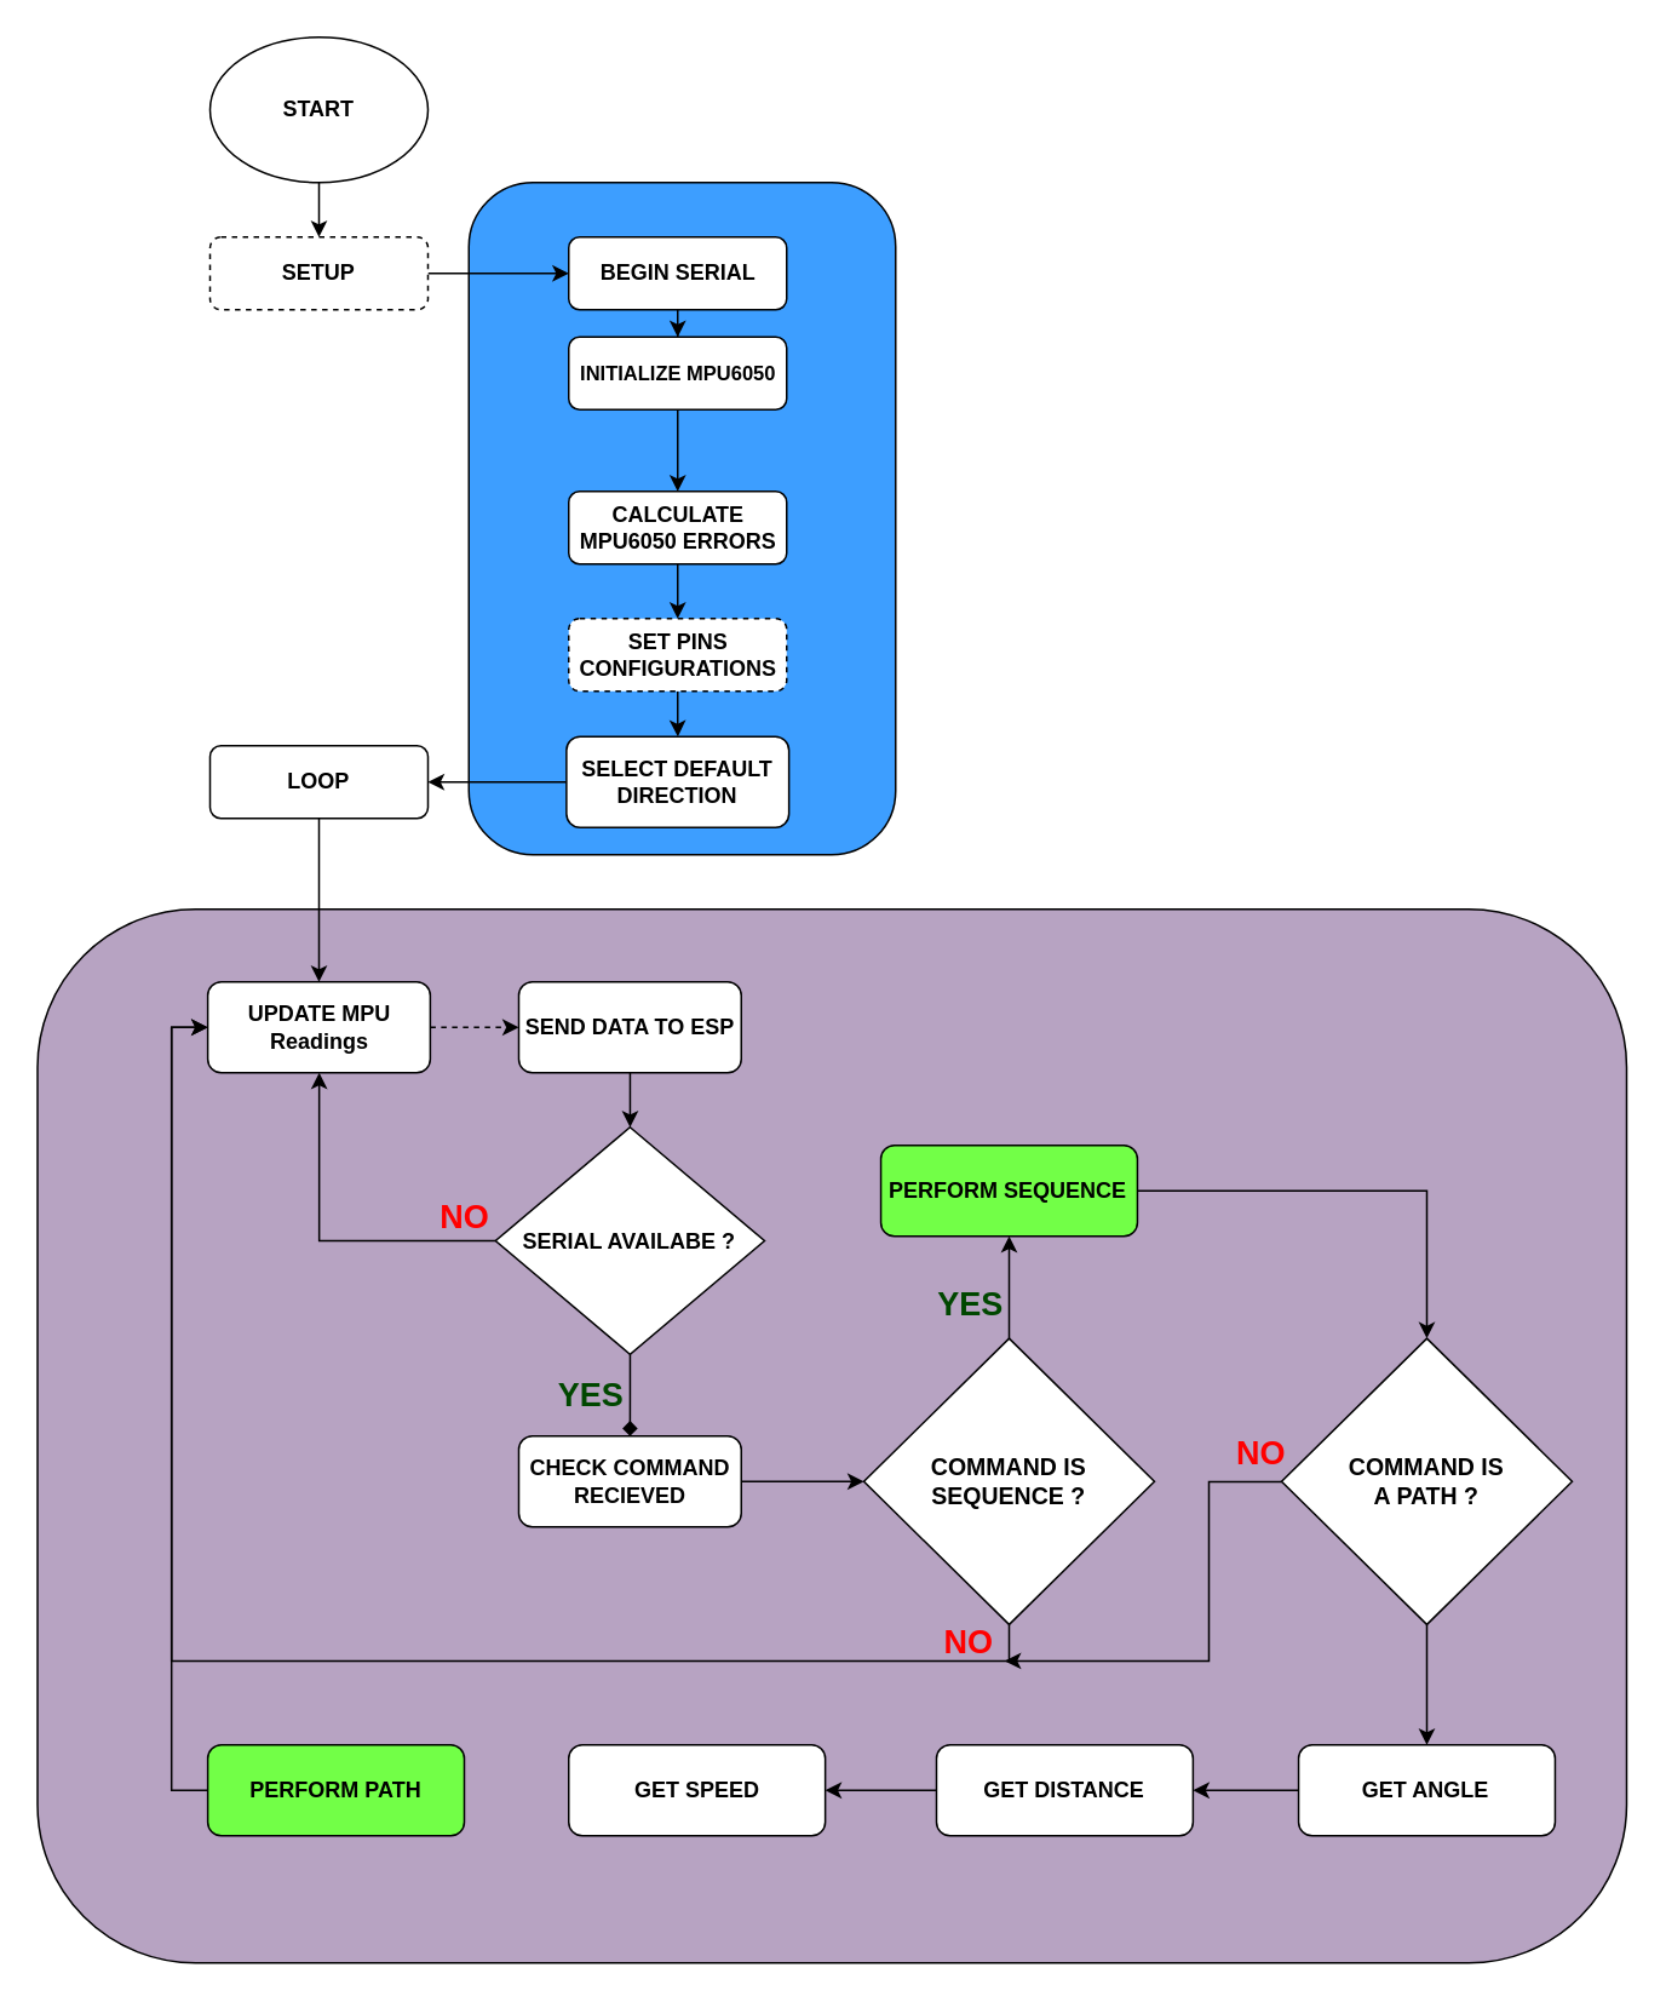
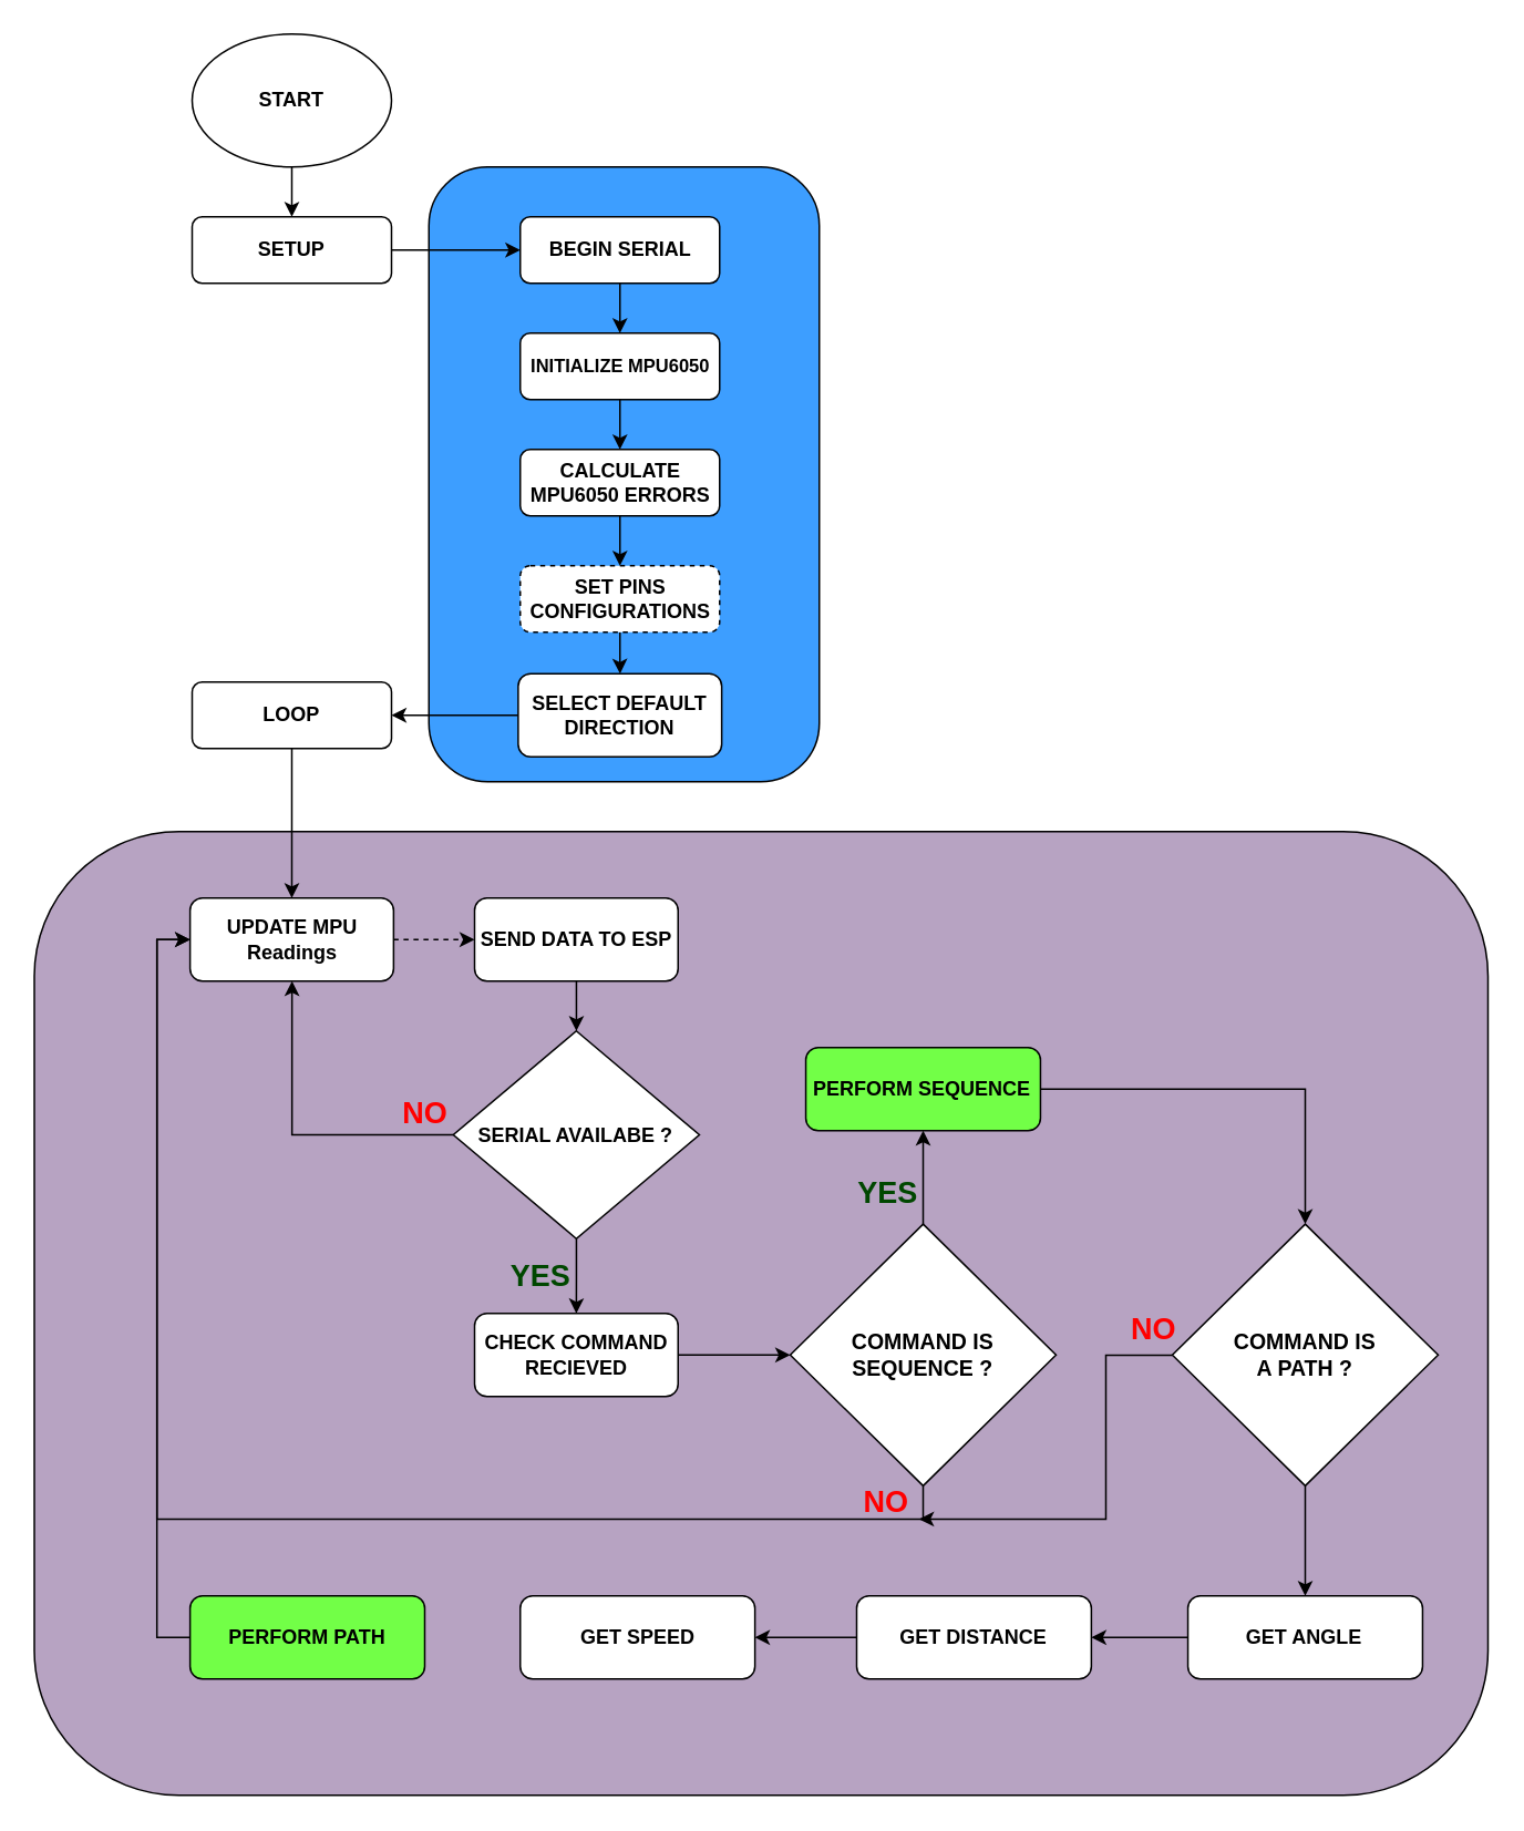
- <mxCell id="5" value="SETUP" style="rounded=1;whiteSpace=wrap;html=1;fontSize=12;glass=0;strokeWidth=1;shadow=0;fontFamily=Helvetica;fontStyle=1;dashed=1;" parent="1" vertex="1"><mxGeometry x="115" y="130" width="120" height="40" as="geometry" /></mxCell>
+ <mxCell id="5" value="SETUP" style="rounded=1;whiteSpace=wrap;html=1;fontSize=12;glass=0;strokeWidth=1;shadow=0;fontFamily=Helvetica;fontStyle=1" parent="1" vertex="1"><mxGeometry x="115" y="130" width="120" height="40" as="geometry" /></mxCell>
- <mxCell id="11" value="&lt;font style=&quot;font-size: 11px;&quot;&gt;INITIALIZE MPU6050&lt;/font&gt;" style="rounded=1;whiteSpace=wrap;html=1;fontSize=12;glass=0;strokeWidth=1;shadow=0;fontFamily=Helvetica;fontStyle=1" vertex="1" parent="1"><mxGeometry x="312.5" y="185" width="120" height="40" as="geometry" /></mxCell>
+ <mxCell id="11" value="&lt;font style=&quot;font-size: 11px;&quot;&gt;INITIALIZE MPU6050&lt;/font&gt;" style="rounded=1;whiteSpace=wrap;html=1;fontSize=12;glass=0;strokeWidth=1;shadow=0;fontFamily=Helvetica;fontStyle=1" vertex="1" parent="1"><mxGeometry x="312.5" y="200" width="120" height="40" as="geometry" /></mxCell>
- <mxCell id="25" style="edgeStyle=orthogonalEdgeStyle;rounded=0;orthogonalLoop=1;jettySize=auto;html=1;entryX=0.5;entryY=0;entryDx=0;entryDy=0;endArrow=diamond;" edge="1" parent="1" source="26" target="29"><mxGeometry relative="1" as="geometry" /></mxCell>
+ <mxCell id="25" style="edgeStyle=orthogonalEdgeStyle;rounded=0;orthogonalLoop=1;jettySize=auto;html=1;entryX=0.5;entryY=0;entryDx=0;entryDy=0;" edge="1" parent="1" source="26" target="29"><mxGeometry relative="1" as="geometry" /></mxCell>
